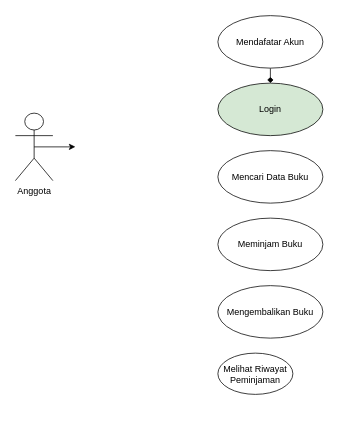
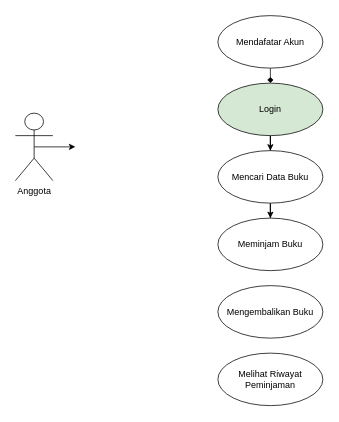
+ <mxCell id="6" style="edgeStyle=orthogonalEdgeStyle;rounded=0;orthogonalLoop=1;jettySize=auto;html=1;exitX=0.5;exitY=1;exitDx=0;exitDy=0;" edge="1" parent="1" source="7" target="9"><mxGeometry relative="1" as="geometry" /></mxCell>
+ <mxCell id="8" style="edgeStyle=orthogonalEdgeStyle;rounded=0;orthogonalLoop=1;jettySize=auto;html=1;exitX=0.5;exitY=1;exitDx=0;exitDy=0;" edge="1" parent="1" source="9" target="10"><mxGeometry relative="1" as="geometry" /></mxCell>
- <mxCell id="12" value="Melihat Riwayat Peminjaman" style="ellipse;whiteSpace=wrap;html=1;" vertex="1" parent="1"><mxGeometry x="290" y="470" width="100" height="55" as="geometry" /></mxCell>
+ <mxCell id="12" value="Melihat Riwayat Peminjaman" style="ellipse;whiteSpace=wrap;html=1;" vertex="1" parent="1"><mxGeometry x="290" y="470" width="140" height="70" as="geometry" /></mxCell>
